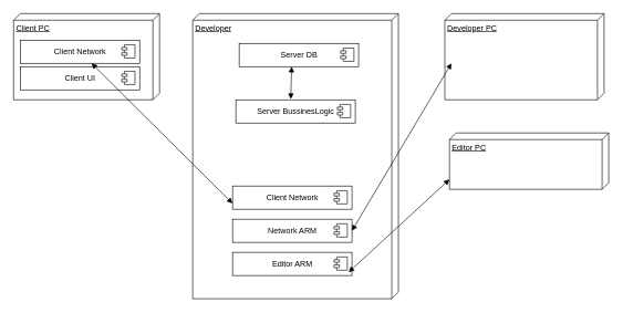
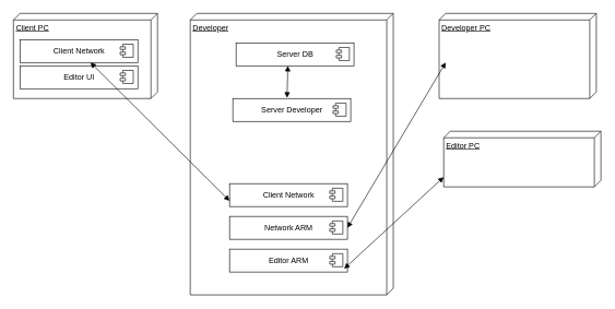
- <mxCell id="8" value="Client UI" style="html=1;dropTarget=0;" vertex="1" parent="1"><mxGeometry x="30" y="100" width="180" height="35" as="geometry" /></mxCell>
+ <mxCell id="8" value="Editor UI" style="html=1;dropTarget=0;" vertex="1" parent="1"><mxGeometry x="30" y="100" width="180" height="35" as="geometry" /></mxCell>
- <mxCell id="5" value="Server BussinesLogic" style="html=1;dropTarget=0;" vertex="1" parent="1"><mxGeometry x="355" y="150" width="180" height="35" as="geometry" /></mxCell>
+ <mxCell id="5" value="Server Developer" style="html=1;dropTarget=0;" vertex="1" parent="1"><mxGeometry x="355" y="150" width="180" height="35" as="geometry" /></mxCell>
